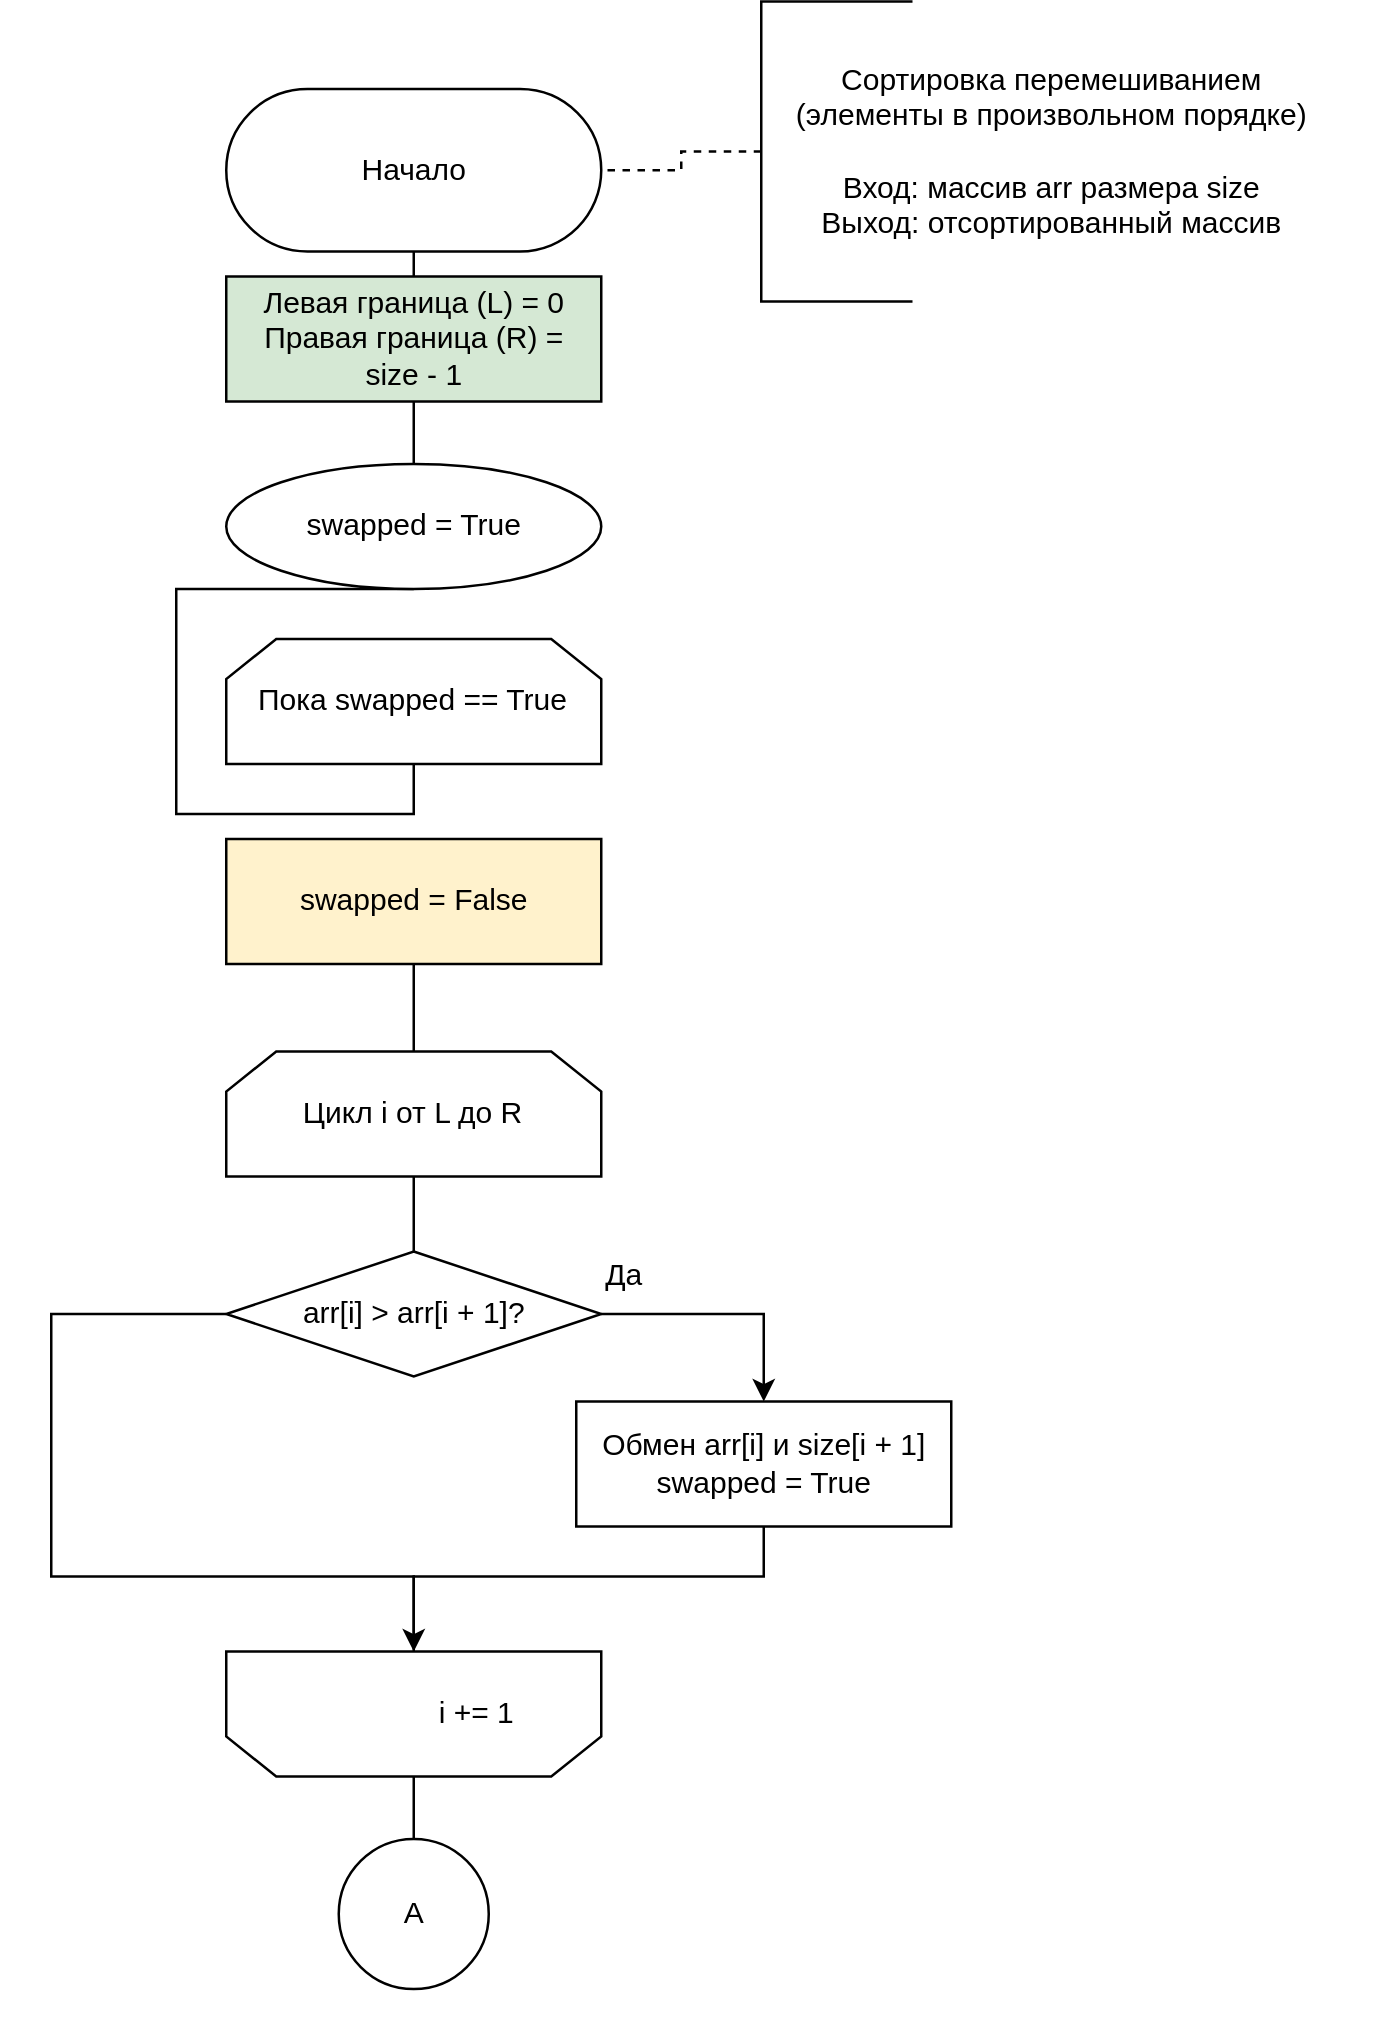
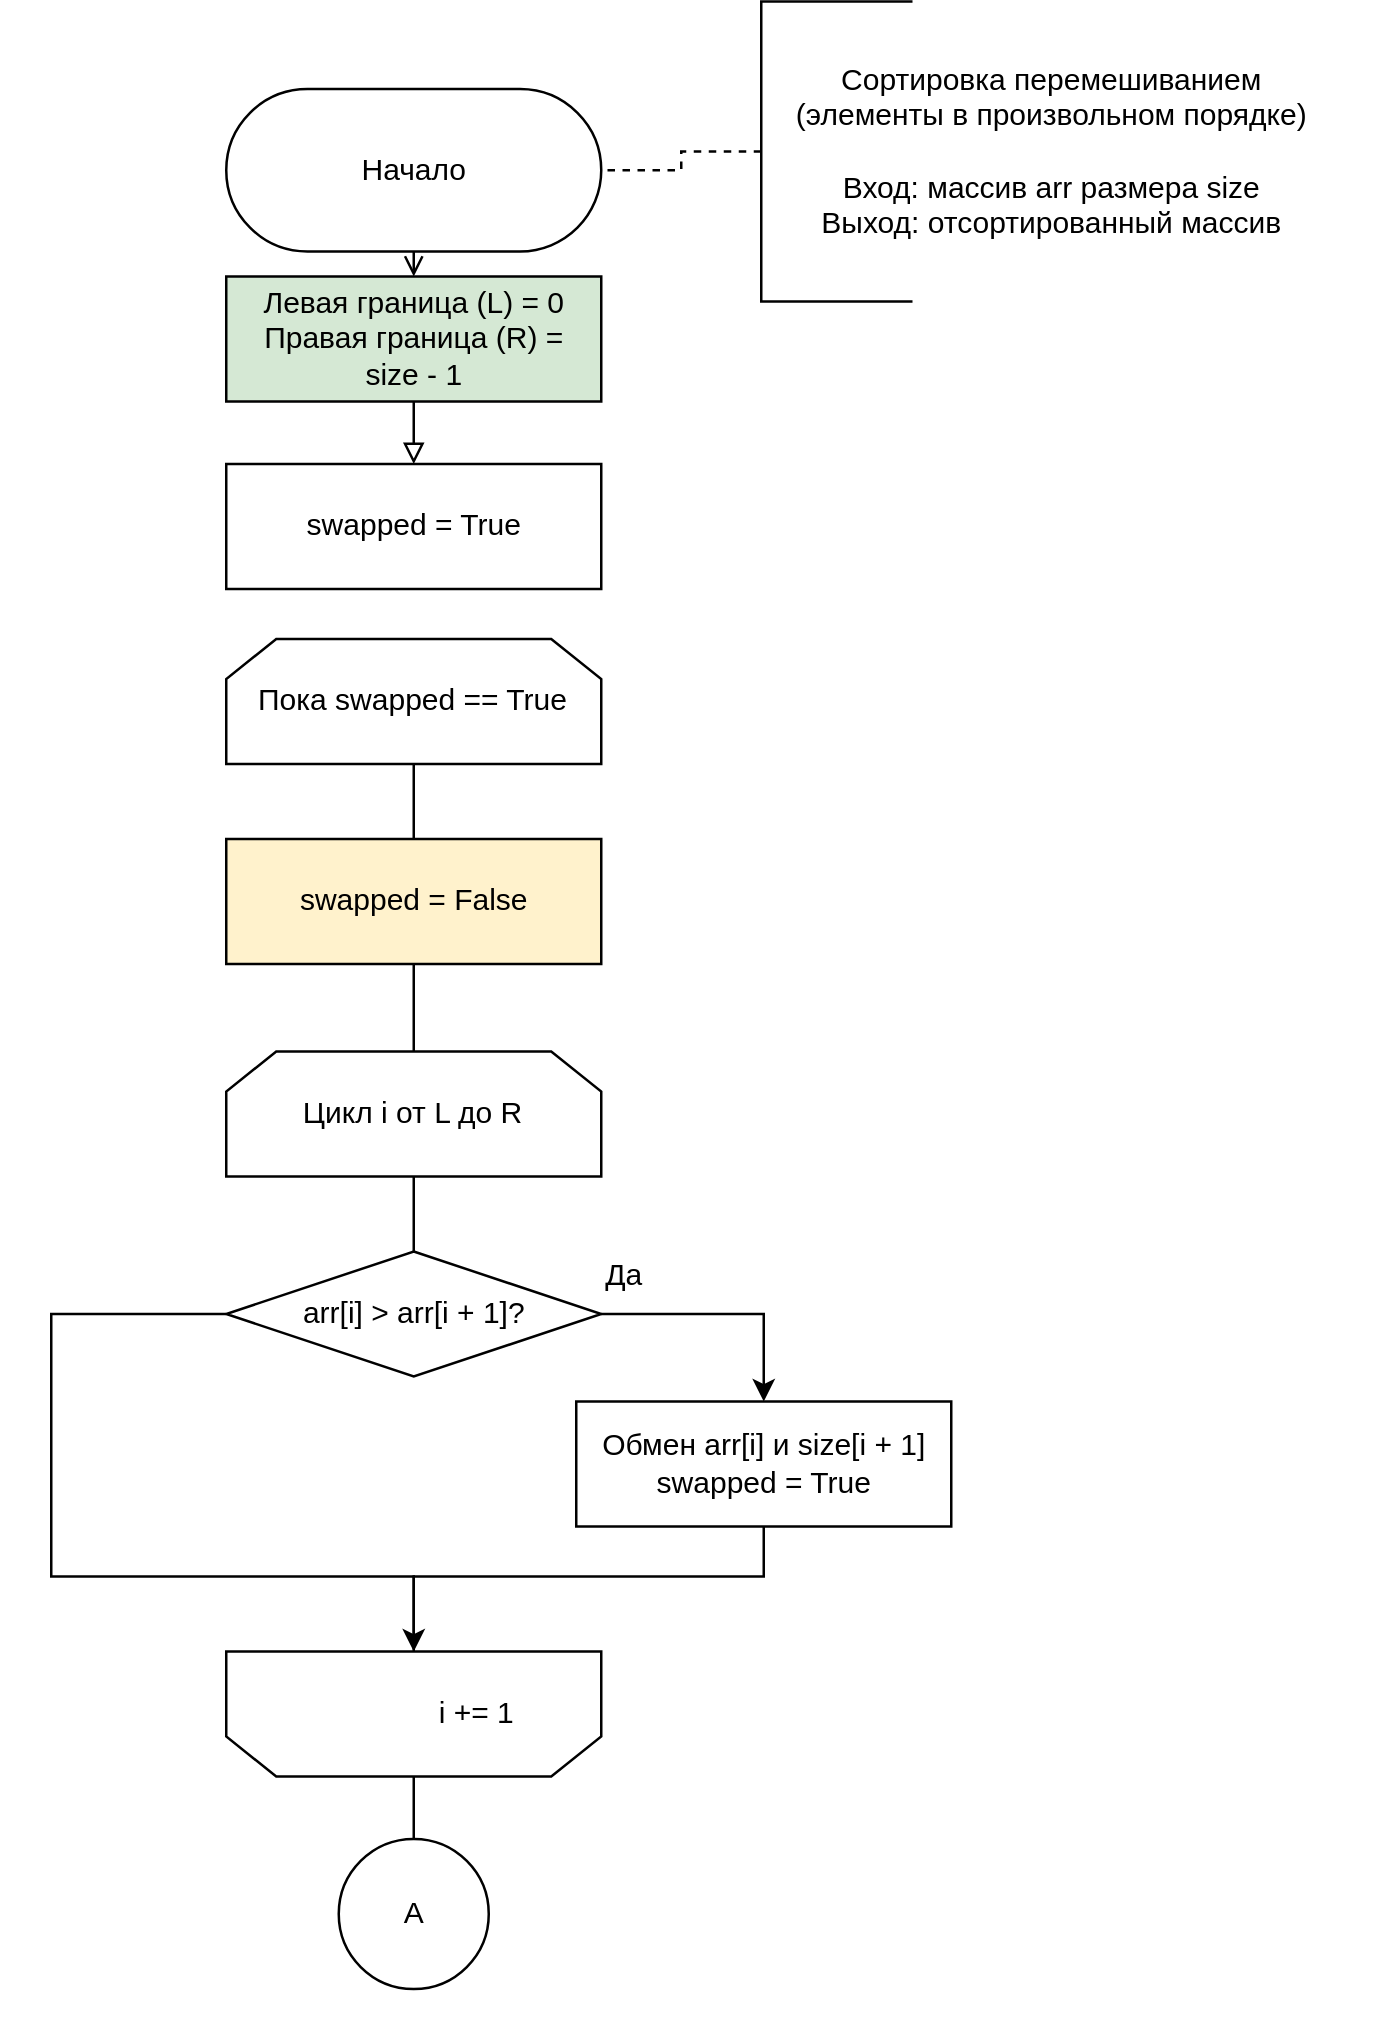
- <mxCell id="2" style="edgeStyle=orthogonalEdgeStyle;rounded=0;orthogonalLoop=1;jettySize=auto;html=1;exitX=0.5;exitY=0.5;exitDx=0;exitDy=25;exitPerimeter=0;entryX=0.5;entryY=0;entryDx=0;entryDy=0;endArrow=none;endFill=0;" parent="1" source="3" target="20" edge="1"><mxGeometry relative="1" as="geometry" /></mxCell>
+ <mxCell id="2" style="edgeStyle=orthogonalEdgeStyle;rounded=0;orthogonalLoop=1;jettySize=auto;html=1;exitX=0.5;exitY=0.5;exitDx=0;exitDy=25;exitPerimeter=0;entryX=0.5;entryY=0;entryDx=0;entryDy=0;endArrow=open;endFill=0;" parent="1" source="3" target="20" edge="1"><mxGeometry relative="1" as="geometry" /></mxCell>
- <mxCell id="19" style="edgeStyle=orthogonalEdgeStyle;rounded=0;orthogonalLoop=1;jettySize=auto;html=1;exitX=0.5;exitY=1;exitDx=0;exitDy=0;entryX=0.5;entryY=0;entryDx=0;entryDy=0;endArrow=none;endFill=0;" parent="1" source="20" target="21" edge="1"><mxGeometry relative="1" as="geometry" /></mxCell>
+ <mxCell id="19" style="edgeStyle=orthogonalEdgeStyle;rounded=0;orthogonalLoop=1;jettySize=auto;html=1;exitX=0.5;exitY=1;exitDx=0;exitDy=0;entryX=0.5;entryY=0;entryDx=0;entryDy=0;endArrow=block;endFill=0;" parent="1" source="20" target="21" edge="1"><mxGeometry relative="1" as="geometry" /></mxCell>
- <mxCell id="21" value="swapped = True" style="ellipse;html=1;dashed=0;whitespace=wrap;" parent="1" vertex="1"><mxGeometry x="90" y="180" width="150" height="50" as="geometry" /></mxCell>
+ <mxCell id="21" value="swapped = True" style="html=1;dashed=0;whitespace=wrap;" parent="1" vertex="1"><mxGeometry x="90" y="180" width="150" height="50" as="geometry" /></mxCell>
- <mxCell id="7" style="edgeStyle=orthogonalEdgeStyle;rounded=0;orthogonalLoop=1;jettySize=auto;html=1;exitX=0.5;exitY=1;exitDx=0;exitDy=0;endArrow=none;endFill=0;" parent="1" source="8" target="21" edge="1"><mxGeometry relative="1" as="geometry" /></mxCell>
+ <mxCell id="7" style="edgeStyle=orthogonalEdgeStyle;rounded=0;orthogonalLoop=1;jettySize=auto;html=1;exitX=0.5;exitY=1;exitDx=0;exitDy=0;entryX=0.5;entryY=0;entryDx=0;entryDy=0;endArrow=none;endFill=0;" parent="1" source="8" target="23" edge="1"><mxGeometry relative="1" as="geometry" /></mxCell>
